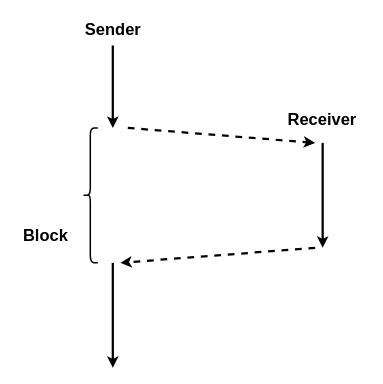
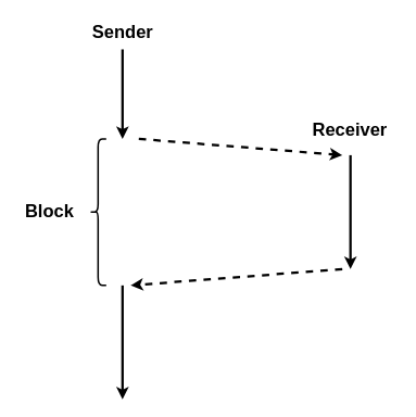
- <mxCell id="10" value="&lt;b&gt;Block&lt;/b&gt;" style="text;html=1;align=center;verticalAlign=middle;resizable=0;points=[];autosize=1;strokeColor=none;fillColor=none;fontSize=22;" vertex="1" parent="1"><mxGeometry x="20" y="295" width="80" height="40" as="geometry" /></mxCell>
+ <mxCell id="10" value="&lt;b&gt;Block&lt;/b&gt;" style="text;html=1;align=center;verticalAlign=middle;resizable=0;points=[];autosize=1;strokeColor=none;fillColor=none;fontSize=22;" vertex="1" parent="1"><mxGeometry x="20" y="240" width="80" height="40" as="geometry" /></mxCell>
